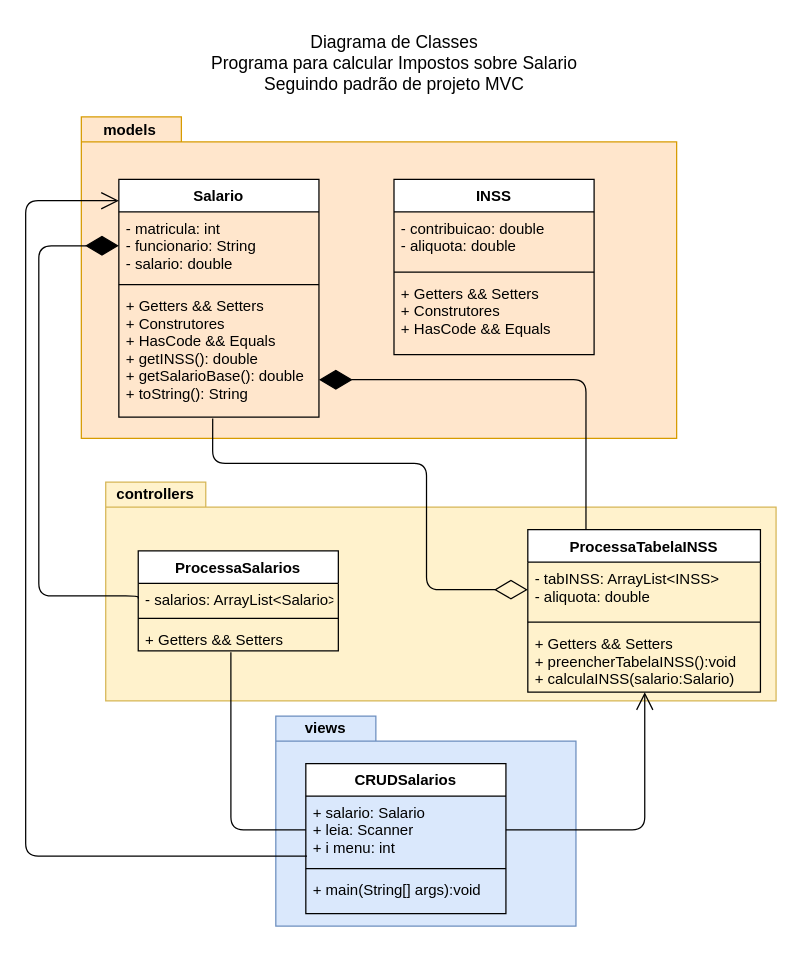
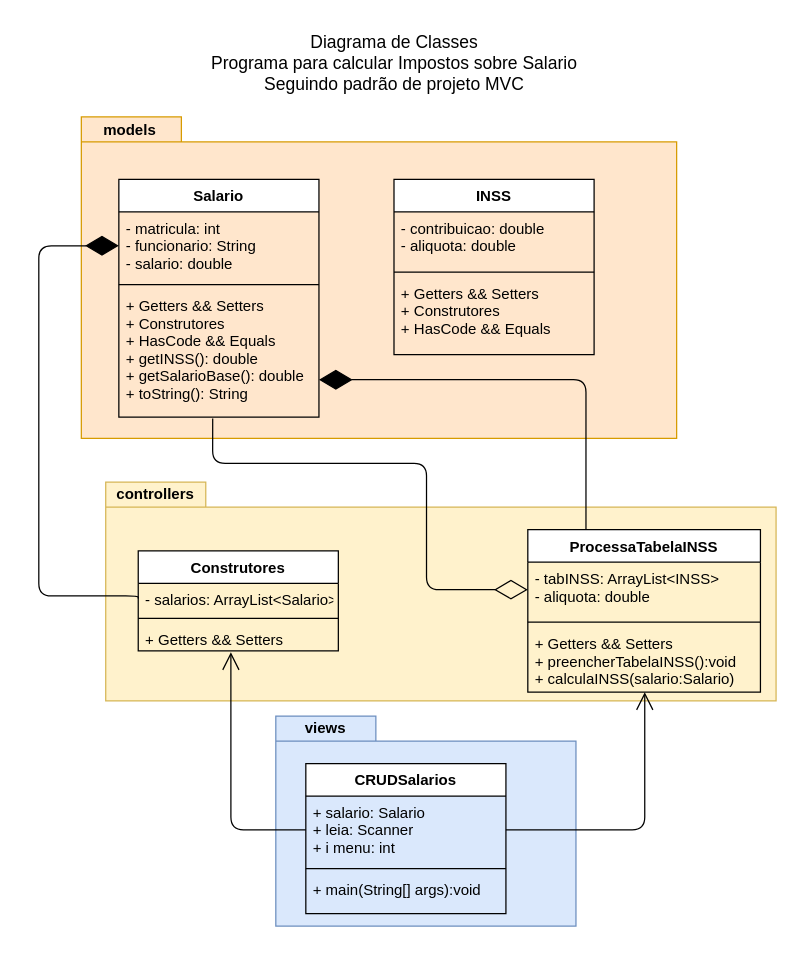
- <mxCell id="16" value="ProcessaSalarios" style="swimlane;fontStyle=1;align=center;verticalAlign=top;childLayout=stackLayout;horizontal=1;startSize=26;horizontalStack=0;resizeParent=1;resizeParentMax=0;resizeLast=0;collapsible=1;marginBottom=0;" parent="1" vertex="1"><mxGeometry x="110" y="440" width="160" height="80" as="geometry" /></mxCell>
+ <mxCell id="16" value="Construtores" style="swimlane;fontStyle=1;align=center;verticalAlign=top;childLayout=stackLayout;horizontal=1;startSize=26;horizontalStack=0;resizeParent=1;resizeParentMax=0;resizeLast=0;collapsible=1;marginBottom=0;" parent="1" vertex="1"><mxGeometry x="110" y="440" width="160" height="80" as="geometry" /></mxCell>
- <mxCell id="34" value="" style="endArrow=open;endFill=1;endSize=12;html=1;exitX=0.006;exitY=0.889;exitDx=0;exitDy=0;exitPerimeter=0;edgeStyle=orthogonalEdgeStyle;" parent="1" source="29" target="6" edge="1"><mxGeometry width="160" relative="1" as="geometry"><mxPoint x="250" y="663" as="sourcePoint" /><mxPoint x="194.08" y="530.99" as="targetPoint" /><Array as="points"><mxPoint x="20" y="684" /><mxPoint x="20" y="160" /></Array></mxGeometry></mxCell>
- <mxCell id="32" value="" style="endArrow=none;endFill=1;endSize=12;html=1;exitX=0;exitY=0.5;exitDx=0;exitDy=0;entryX=0.463;entryY=1.045;entryDx=0;entryDy=0;entryPerimeter=0;edgeStyle=orthogonalEdgeStyle;" parent="1" source="29" target="19" edge="1"><mxGeometry width="160" relative="1" as="geometry"><mxPoint x="140" y="660" as="sourcePoint" /><mxPoint x="100" y="640" as="targetPoint" /></mxGeometry></mxCell>
+ <mxCell id="32" value="" style="endArrow=open;endFill=1;endSize=12;html=1;exitX=0;exitY=0.5;exitDx=0;exitDy=0;entryX=0.463;entryY=1.045;entryDx=0;entryDy=0;entryPerimeter=0;edgeStyle=orthogonalEdgeStyle;" parent="1" source="29" target="19" edge="1"><mxGeometry width="160" relative="1" as="geometry"><mxPoint x="140" y="660" as="sourcePoint" /><mxPoint x="100" y="640" as="targetPoint" /></mxGeometry></mxCell>
